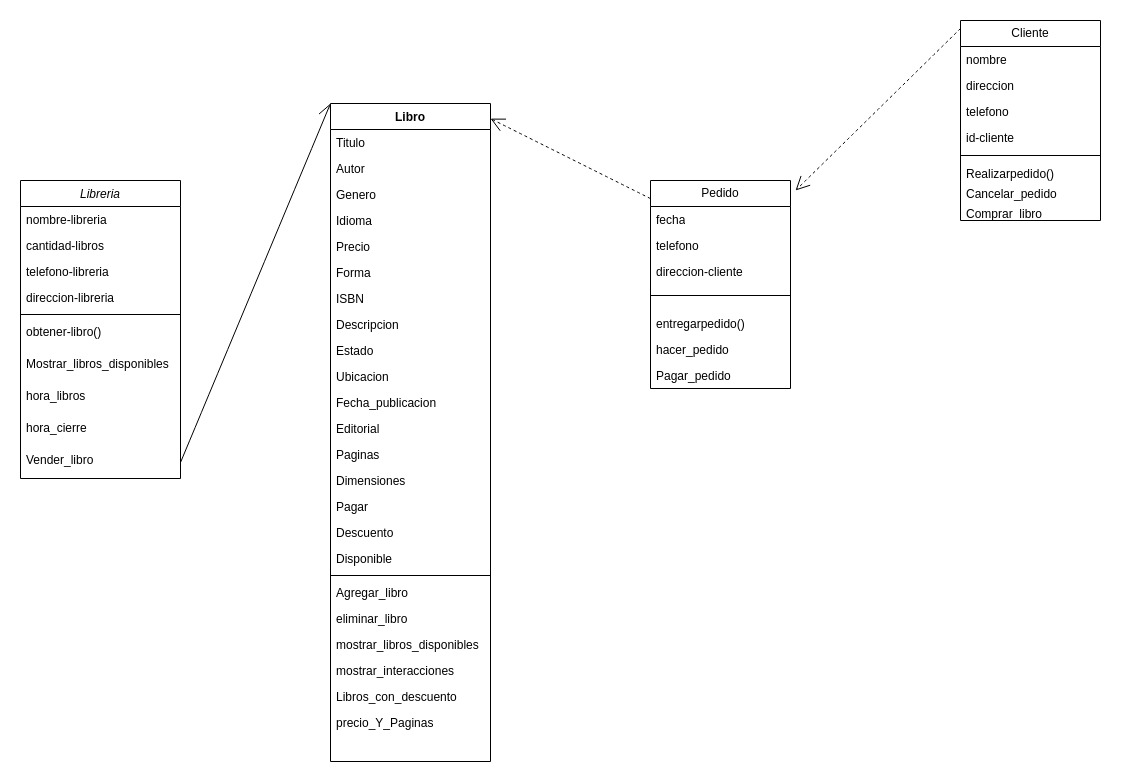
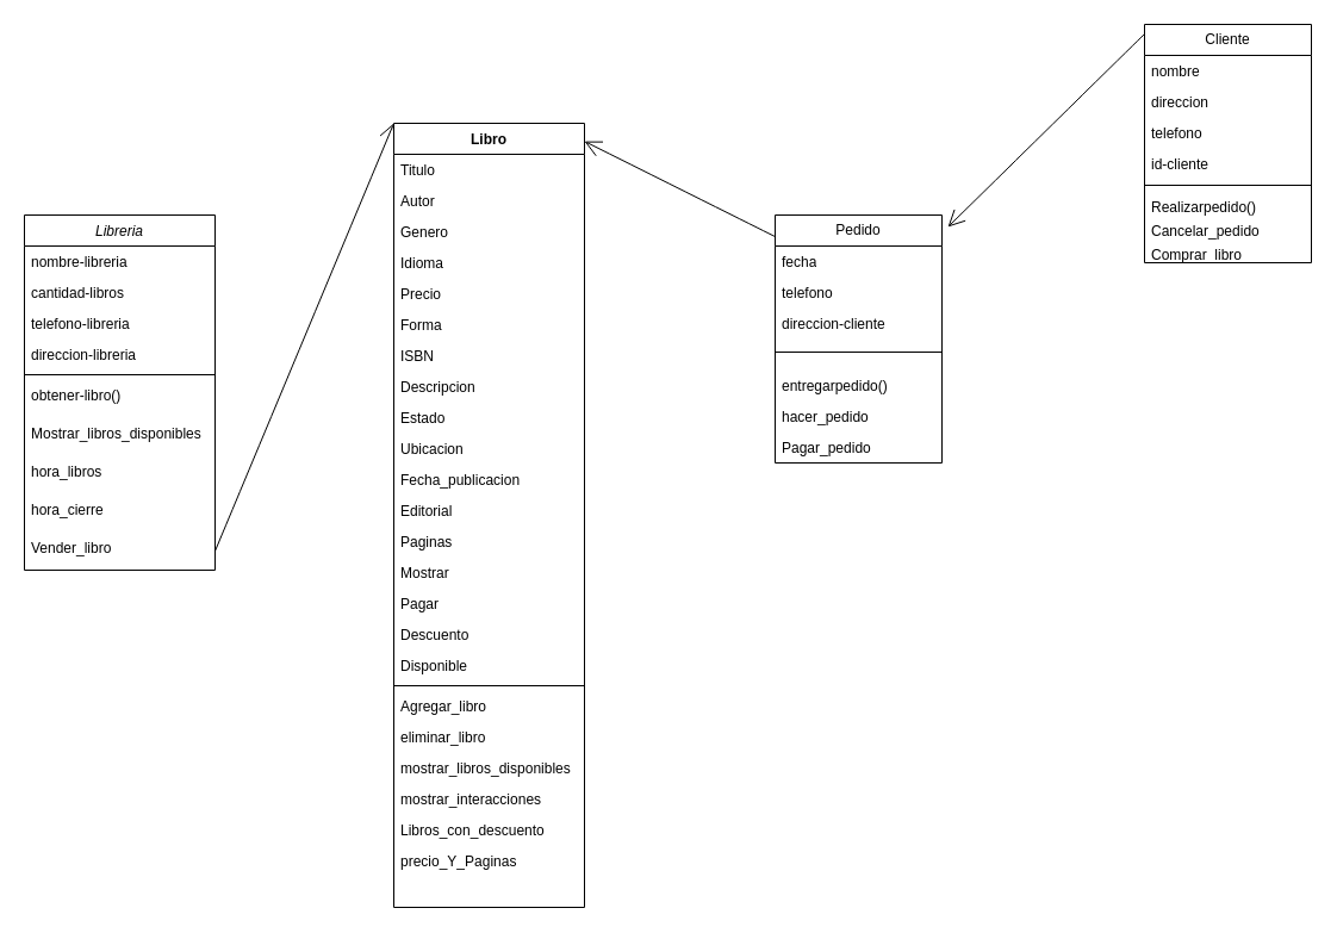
- <mxCell id="32" value="" style="endArrow=open;endFill=1;endSize=12;html=1;rounded=0;fontSize=12;curved=1;exitX=0;exitY=0.04;exitDx=0;exitDy=0;exitPerimeter=0;entryX=1.036;entryY=0.048;entryDx=0;entryDy=0;entryPerimeter=0;dashed=1;" parent="1" source="14" target="23" edge="1"><mxGeometry width="160" relative="1" as="geometry"><mxPoint x="460" y="533" as="sourcePoint" /><mxPoint x="750" y="533" as="targetPoint" /></mxGeometry></mxCell>
+ <mxCell id="32" value="" style="endArrow=open;endFill=1;endSize=12;html=1;rounded=0;fontSize=12;curved=1;exitX=0;exitY=0.04;exitDx=0;exitDy=0;exitPerimeter=0;entryX=1.036;entryY=0.048;entryDx=0;entryDy=0;entryPerimeter=0;" parent="1" source="14" target="23" edge="1"><mxGeometry width="160" relative="1" as="geometry"><mxPoint x="460" y="533" as="sourcePoint" /><mxPoint x="750" y="533" as="targetPoint" /></mxGeometry></mxCell>
- <mxCell id="31" value="" style="endArrow=open;endFill=1;endSize=12;html=1;rounded=0;fontSize=12;curved=1;entryX=1;entryY=0.023;entryDx=0;entryDy=0;exitX=0;exitY=0.087;exitDx=0;exitDy=0;exitPerimeter=0;entryPerimeter=0;dashed=1;" parent="1" source="23" target="33" edge="1"><mxGeometry width="160" relative="1" as="geometry"><mxPoint x="610" y="443" as="sourcePoint" /><mxPoint x="620" y="833" as="targetPoint" /></mxGeometry></mxCell>
+ <mxCell id="31" value="" style="endArrow=open;endFill=1;endSize=12;html=1;rounded=0;fontSize=12;curved=1;entryX=1;entryY=0.023;entryDx=0;entryDy=0;exitX=0;exitY=0.087;exitDx=0;exitDy=0;exitPerimeter=0;entryPerimeter=0;" parent="1" source="23" target="33" edge="1"><mxGeometry width="160" relative="1" as="geometry"><mxPoint x="610" y="443" as="sourcePoint" /><mxPoint x="620" y="833" as="targetPoint" /></mxGeometry></mxCell>
- <mxCell id="47" value="Dimensiones" style="text;strokeColor=none;fillColor=none;align=left;verticalAlign=top;spacingLeft=4;spacingRight=4;overflow=hidden;rotatable=0;points=[[0,0.5],[1,0.5]];portConstraint=eastwest;whiteSpace=wrap;html=1;" parent="33" vertex="1"><mxGeometry y="364" width="160" height="26" as="geometry" /></mxCell>
+ <mxCell id="47" value="Mostrar" style="text;strokeColor=none;fillColor=none;align=left;verticalAlign=top;spacingLeft=4;spacingRight=4;overflow=hidden;rotatable=0;points=[[0,0.5],[1,0.5]];portConstraint=eastwest;whiteSpace=wrap;html=1;" parent="33" vertex="1"><mxGeometry y="364" width="160" height="26" as="geometry" /></mxCell>
